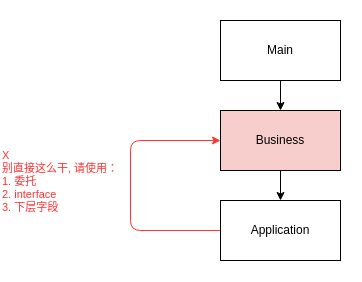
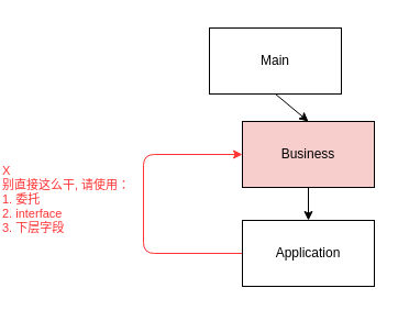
- <mxCell id="3" value="Main" style="rounded=0;whiteSpace=wrap;html=1;" vertex="1" parent="1"><mxGeometry x="110" y="20" width="120" height="60" as="geometry" /></mxCell>
+ <mxCell id="3" value="Main" style="rounded=0;whiteSpace=wrap;html=1;" vertex="1" parent="1"><mxGeometry x="80" y="25" width="120" height="60" as="geometry" /></mxCell>
